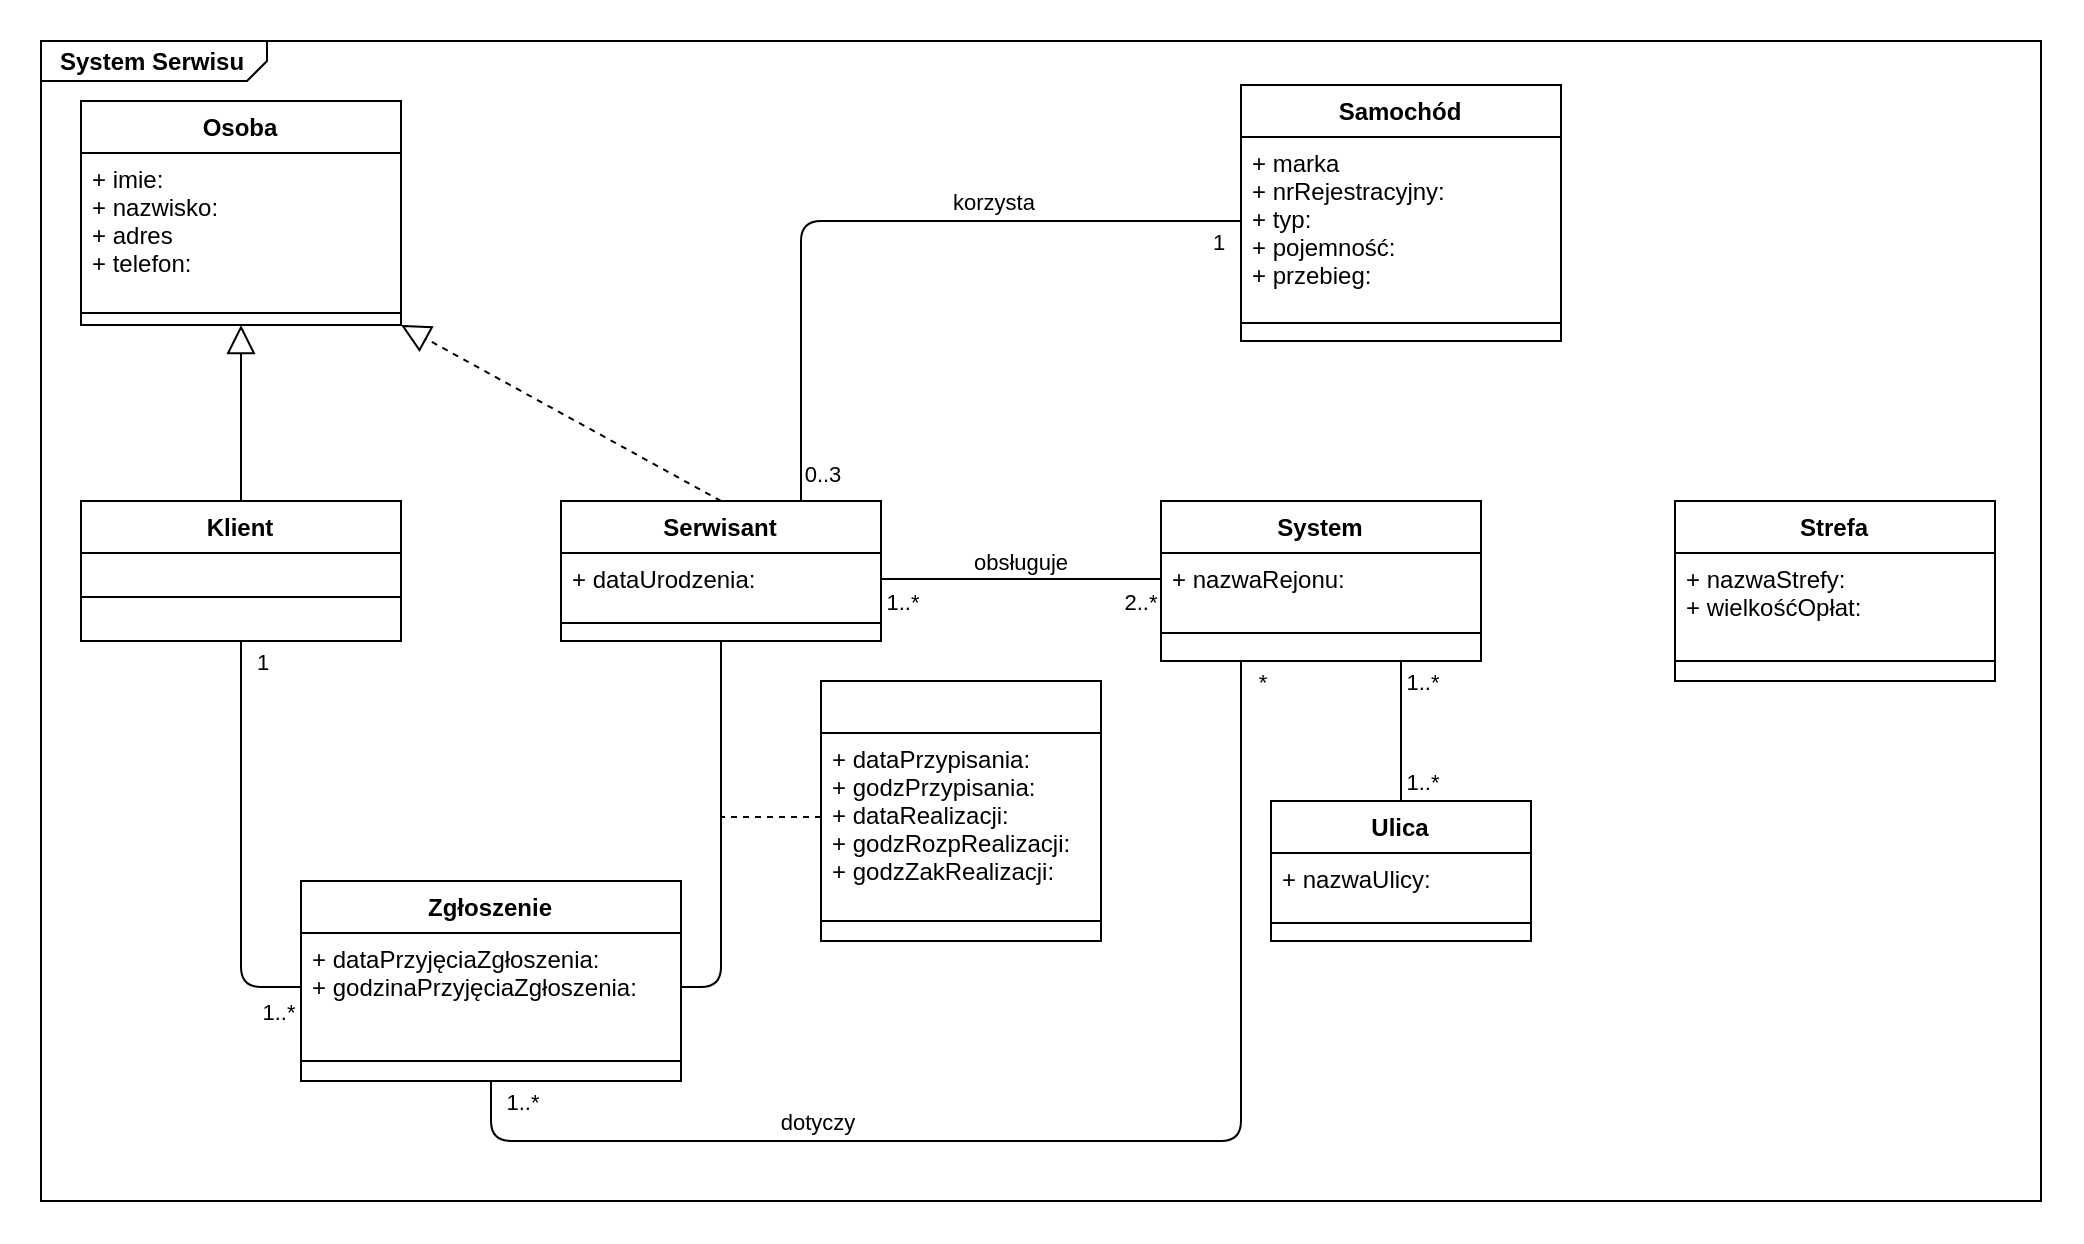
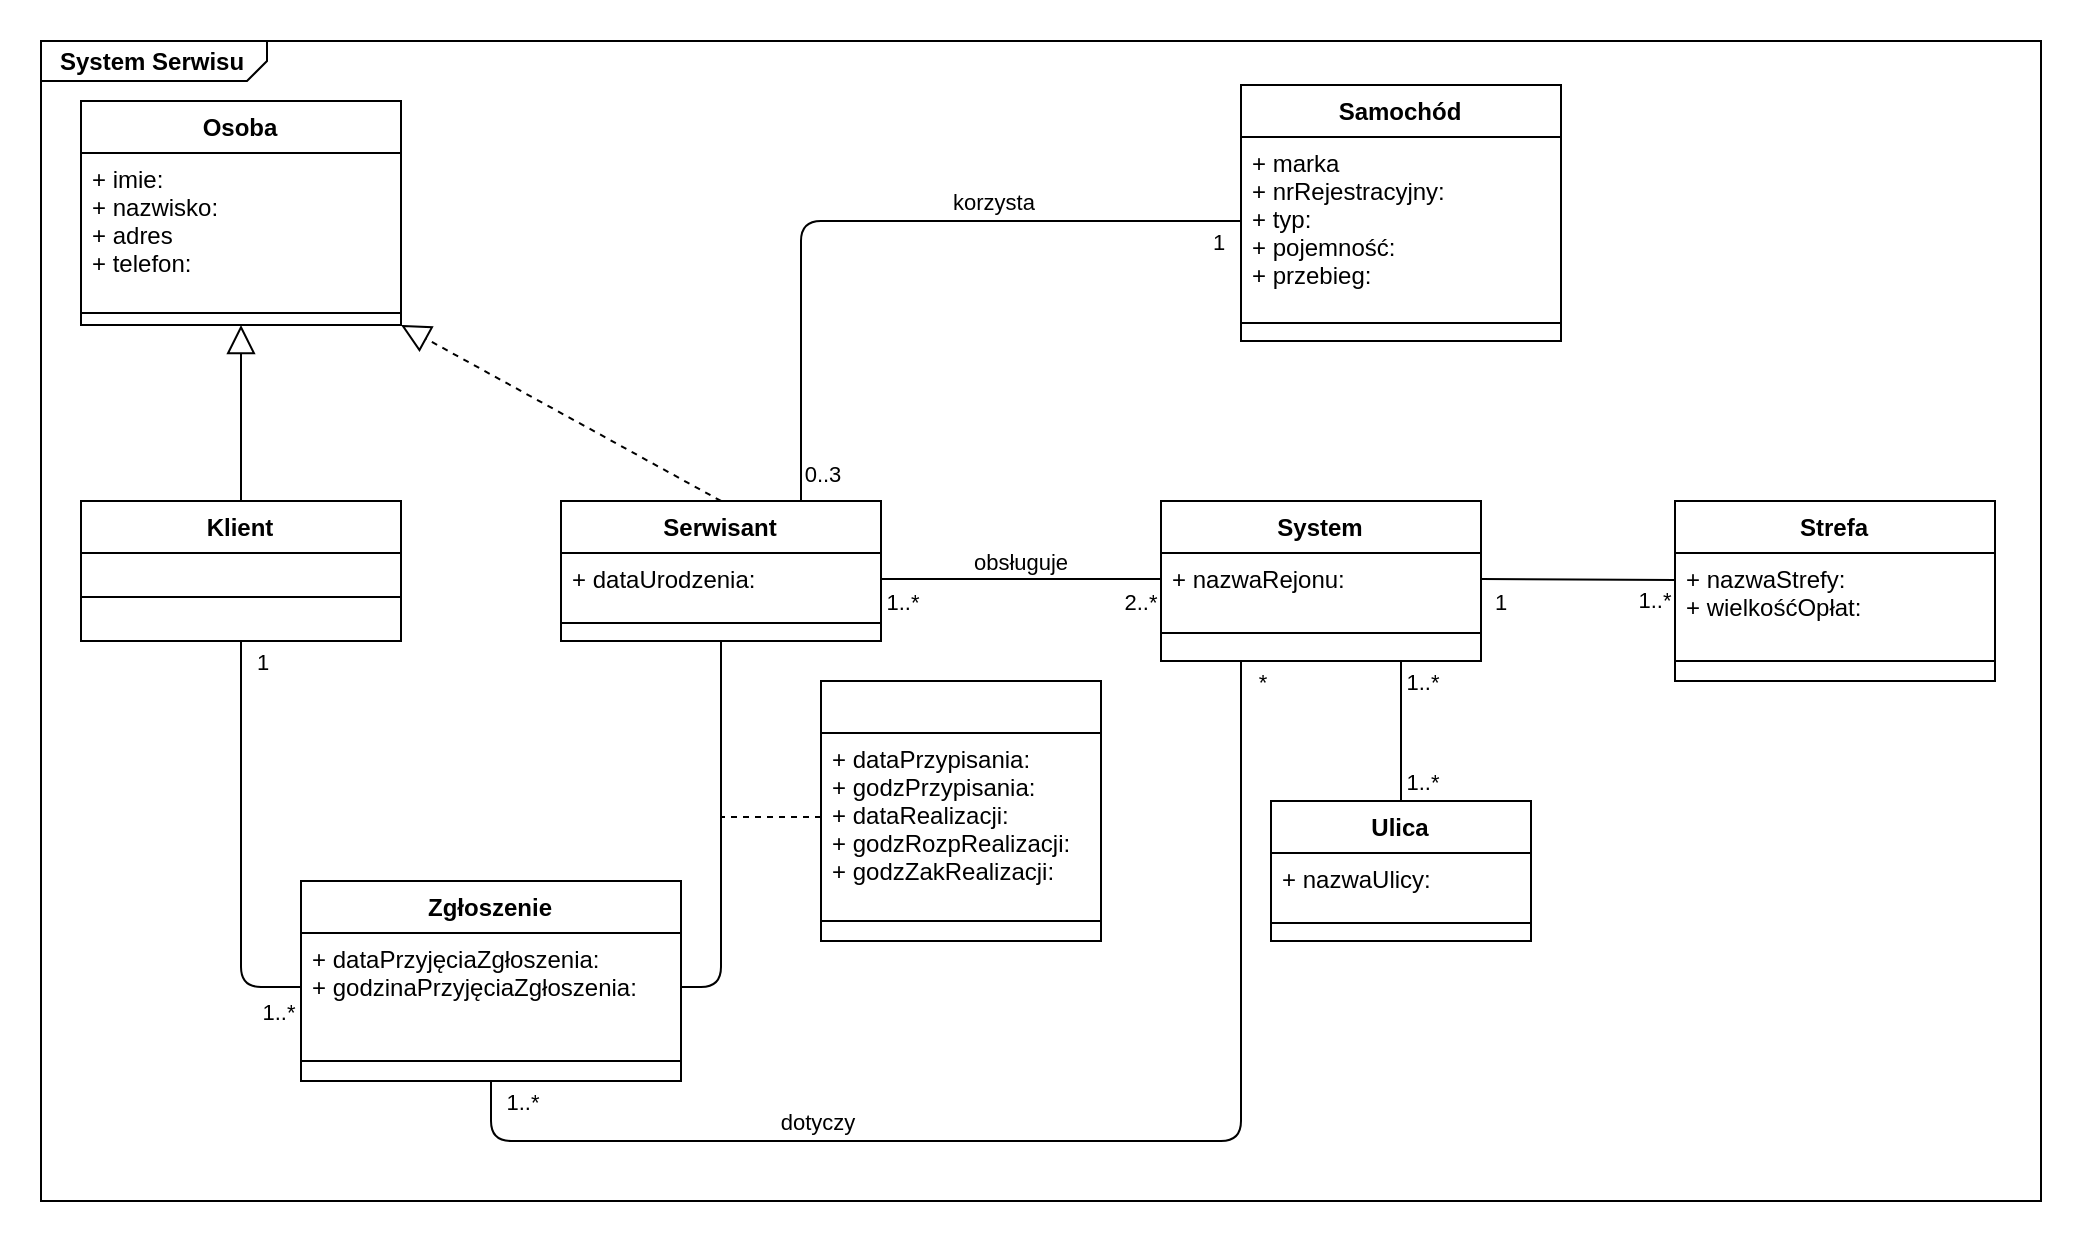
+ <mxCell id="54" value="" style="endArrow=none;html=1;entryX=1;entryY=0.5;entryDx=0;entryDy=0;exitX=0.001;exitY=0.308;exitDx=0;exitDy=0;exitPerimeter=0;" edge="1" parent="1" source="14" target="17"><mxGeometry width="50" height="50" relative="1" as="geometry"><mxPoint x="730" y="260" as="sourcePoint" /><mxPoint x="780" y="210" as="targetPoint" /></mxGeometry></mxCell>
+ <mxCell id="55" value="1" style="edgeLabel;html=1;align=center;verticalAlign=middle;resizable=0;points=[];" vertex="1" connectable="0" parent="54"><mxGeometry x="0.806" relative="1" as="geometry"><mxPoint y="10.95" as="offset" /></mxGeometry></mxCell>
+ <mxCell id="56" value="1..*" style="edgeLabel;html=1;align=center;verticalAlign=middle;resizable=0;points=[];" vertex="1" connectable="0" parent="54"><mxGeometry x="-0.779" relative="1" as="geometry"><mxPoint y="10.51" as="offset" /></mxGeometry></mxCell>
